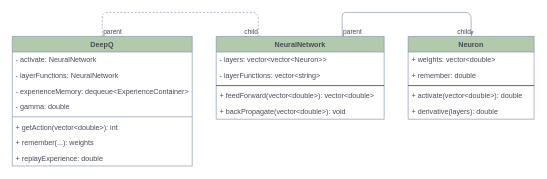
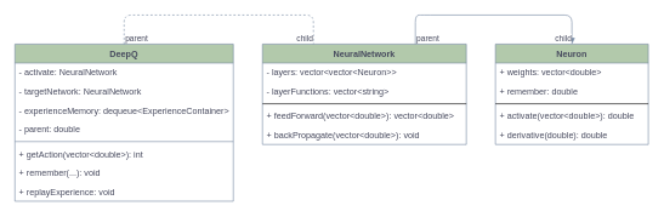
- <mxCell id="4" value="- layerFunctions: NeuralNetwork" style="text;strokeColor=none;fillColor=none;align=left;verticalAlign=top;spacingLeft=4;spacingRight=4;overflow=hidden;rotatable=0;points=[[0,0.5],[1,0.5]];portConstraint=eastwest;rounded=0;sketch=0;fontColor=#46495D;" vertex="1" parent="2"><mxGeometry y="52" width="300" height="26" as="geometry" /></mxCell>
+ <mxCell id="4" value="- targetNetwork: NeuralNetwork" style="text;strokeColor=none;fillColor=none;align=left;verticalAlign=top;spacingLeft=4;spacingRight=4;overflow=hidden;rotatable=0;points=[[0,0.5],[1,0.5]];portConstraint=eastwest;rounded=0;sketch=0;fontColor=#46495D;" vertex="1" parent="2"><mxGeometry y="52" width="300" height="26" as="geometry" /></mxCell>
- <mxCell id="6" value="- gamma: double" style="text;strokeColor=none;fillColor=none;align=left;verticalAlign=top;spacingLeft=4;spacingRight=4;overflow=hidden;rotatable=0;points=[[0,0.5],[1,0.5]];portConstraint=eastwest;rounded=0;sketch=0;fontColor=#46495D;" vertex="1" parent="2"><mxGeometry y="104" width="300" height="26" as="geometry" /></mxCell>
+ <mxCell id="6" value="- parent: double" style="text;strokeColor=none;fillColor=none;align=left;verticalAlign=top;spacingLeft=4;spacingRight=4;overflow=hidden;rotatable=0;points=[[0,0.5],[1,0.5]];portConstraint=eastwest;rounded=0;sketch=0;fontColor=#46495D;" vertex="1" parent="2"><mxGeometry y="104" width="300" height="26" as="geometry" /></mxCell>
- <mxCell id="25" value="+ derivative(layers): double" style="text;strokeColor=none;fillColor=none;align=left;verticalAlign=top;spacingLeft=4;spacingRight=4;overflow=hidden;rotatable=0;points=[[0,0.5],[1,0.5]];portConstraint=eastwest;rounded=0;sketch=0;fontColor=#46495D;" vertex="1" parent="20"><mxGeometry y="112" width="210" height="26" as="geometry" /></mxCell>
+ <mxCell id="25" value="+ derivative(double): double" style="text;strokeColor=none;fillColor=none;align=left;verticalAlign=top;spacingLeft=4;spacingRight=4;overflow=hidden;rotatable=0;points=[[0,0.5],[1,0.5]];portConstraint=eastwest;rounded=0;sketch=0;fontColor=#46495D;" vertex="1" parent="20"><mxGeometry y="112" width="210" height="26" as="geometry" /></mxCell>
- <mxCell id="9" value="+ remember(...): weights" style="text;strokeColor=none;fillColor=none;align=left;verticalAlign=top;spacingLeft=4;spacingRight=4;overflow=hidden;rotatable=0;points=[[0,0.5],[1,0.5]];portConstraint=eastwest;rounded=0;sketch=0;fontColor=#46495D;" vertex="1" parent="2"><mxGeometry y="164" width="300" height="26" as="geometry" /></mxCell>
+ <mxCell id="9" value="+ remember(...): void" style="text;strokeColor=none;fillColor=none;align=left;verticalAlign=top;spacingLeft=4;spacingRight=4;overflow=hidden;rotatable=0;points=[[0,0.5],[1,0.5]];portConstraint=eastwest;rounded=0;sketch=0;fontColor=#46495D;" vertex="1" parent="2"><mxGeometry y="164" width="300" height="26" as="geometry" /></mxCell>
- <mxCell id="10" value="+ replayExperience: double" style="text;strokeColor=none;fillColor=none;align=left;verticalAlign=top;spacingLeft=4;spacingRight=4;overflow=hidden;rotatable=0;points=[[0,0.5],[1,0.5]];portConstraint=eastwest;rounded=0;sketch=0;fontColor=#46495D;" vertex="1" parent="2"><mxGeometry y="190" width="300" height="26" as="geometry" /></mxCell>
+ <mxCell id="10" value="+ replayExperience: void" style="text;strokeColor=none;fillColor=none;align=left;verticalAlign=top;spacingLeft=4;spacingRight=4;overflow=hidden;rotatable=0;points=[[0,0.5],[1,0.5]];portConstraint=eastwest;rounded=0;sketch=0;fontColor=#46495D;" vertex="1" parent="2"><mxGeometry y="190" width="300" height="26" as="geometry" /></mxCell>
